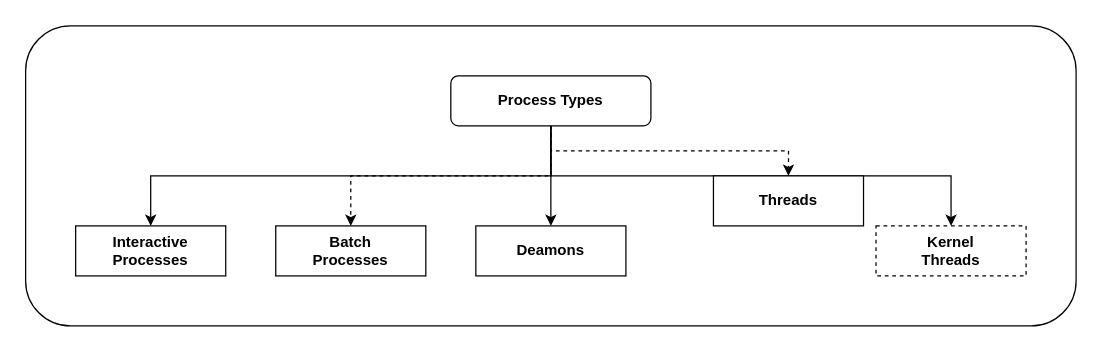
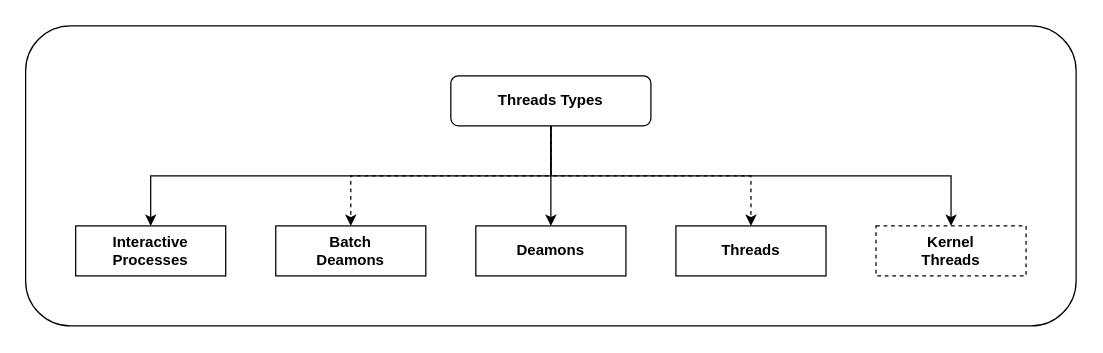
- <mxCell id="8" value="Process Types" style="rounded=1;whiteSpace=wrap;html=1;fontStyle=1" vertex="1" parent="1"><mxGeometry x="360" y="60" width="160" height="40" as="geometry" /></mxCell>
+ <mxCell id="8" value="Threads Types" style="rounded=1;whiteSpace=wrap;html=1;fontStyle=1" vertex="1" parent="1"><mxGeometry x="360" y="60" width="160" height="40" as="geometry" /></mxCell>
- <mxCell id="12" value="Threads" style="rounded=0;whiteSpace=wrap;html=1;fontStyle=1;horizontal=1;" vertex="1" parent="1"><mxGeometry x="570" y="140" width="120" height="40" as="geometry" /></mxCell>
+ <mxCell id="12" value="Threads" style="rounded=0;whiteSpace=wrap;html=1;fontStyle=1;horizontal=1;" vertex="1" parent="1"><mxGeometry x="540" y="180" width="120" height="40" as="geometry" /></mxCell>
- <mxCell id="10" value="Batch&lt;br&gt;Processes" style="rounded=0;whiteSpace=wrap;html=1;fontStyle=1;horizontal=1;" vertex="1" parent="1"><mxGeometry x="220" y="180" width="120" height="40" as="geometry" /></mxCell>
+ <mxCell id="10" value="Batch&lt;br&gt;Deamons" style="rounded=0;whiteSpace=wrap;html=1;fontStyle=1;horizontal=1;" vertex="1" parent="1"><mxGeometry x="220" y="180" width="120" height="40" as="geometry" /></mxCell>
